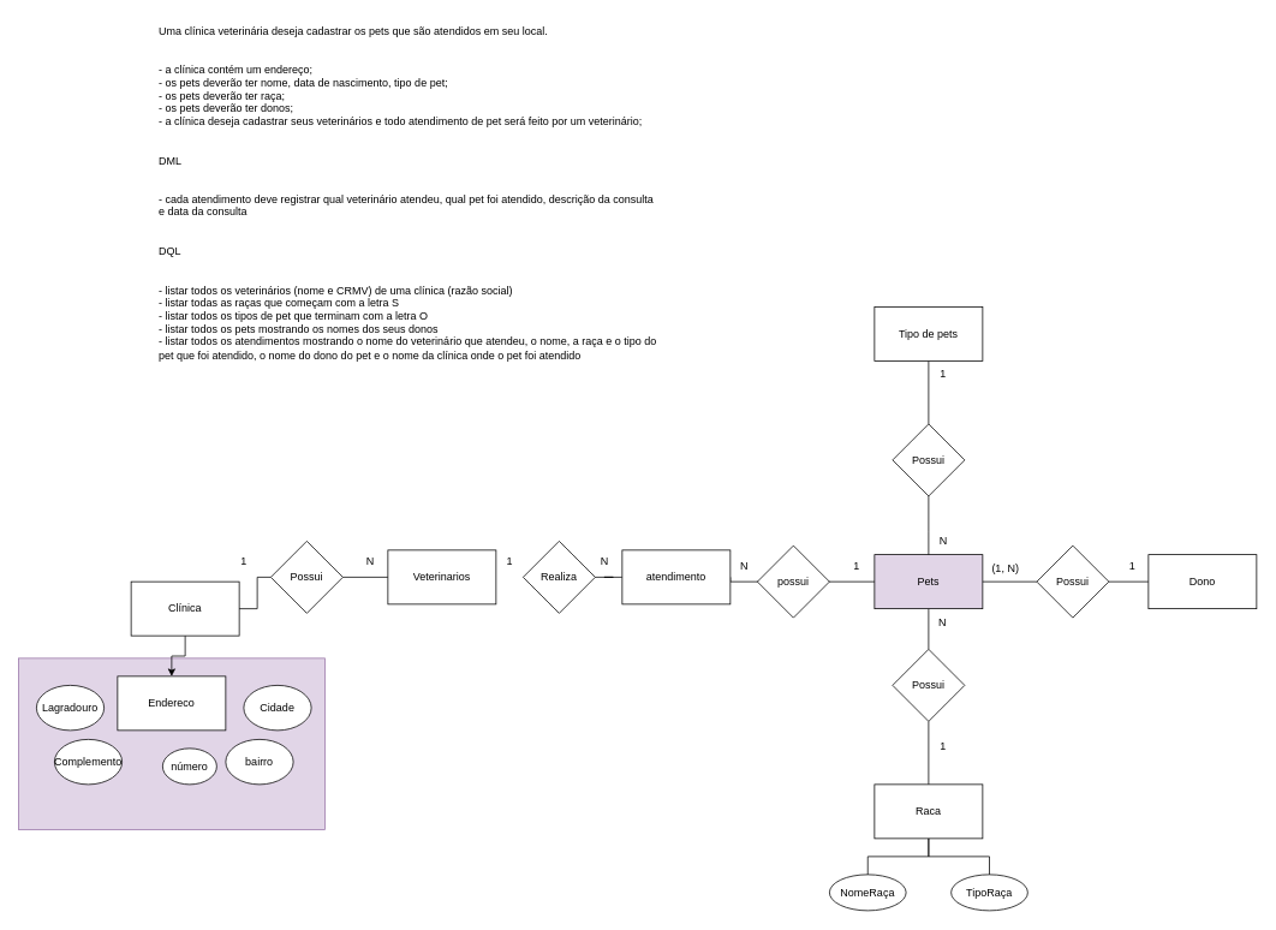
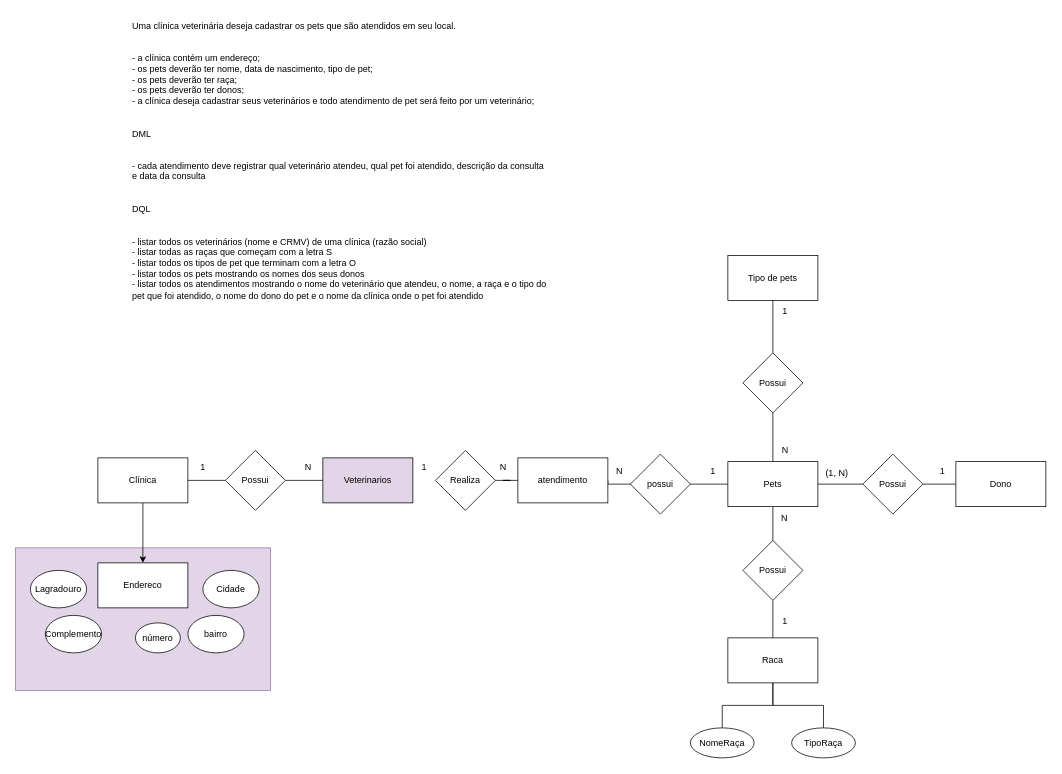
- <mxCell id="19" value="Veterinarios" style="whiteSpace=wrap;html=1;rounded=0;" parent="1" vertex="1"><mxGeometry x="430" y="610" width="120" height="60" as="geometry" /></mxCell>
+ <mxCell id="19" value="Veterinarios" style="whiteSpace=wrap;html=1;rounded=0;fillColor=#e1d5e7;" parent="1" vertex="1"><mxGeometry x="430" y="610" width="120" height="60" as="geometry" /></mxCell>
- <mxCell id="9" value="Pets" style="rounded=0;whiteSpace=wrap;html=1;fillColor=#e1d5e7;" parent="1" vertex="1"><mxGeometry x="970" y="615" width="120" height="60" as="geometry" /></mxCell>
+ <mxCell id="9" value="Pets" style="rounded=0;whiteSpace=wrap;html=1;" parent="1" vertex="1"><mxGeometry x="970" y="615" width="120" height="60" as="geometry" /></mxCell>
- <mxCell id="6" value="Clínica" style="rounded=0;whiteSpace=wrap;html=1;" parent="1" vertex="1"><mxGeometry x="145" y="645" width="120" height="60" as="geometry" /></mxCell>
+ <mxCell id="6" value="Clínica" style="rounded=0;whiteSpace=wrap;html=1;" parent="1" vertex="1"><mxGeometry x="130" y="610" width="120" height="60" as="geometry" /></mxCell>
- <mxCell id="15" value="Raca" style="whiteSpace=wrap;html=1;rounded=0;" parent="1" vertex="1"><mxGeometry x="970" y="870" width="120" height="60" as="geometry" /></mxCell>
+ <mxCell id="15" value="Raca" style="whiteSpace=wrap;html=1;rounded=0;" parent="1" vertex="1"><mxGeometry x="970" y="850" width="120" height="60" as="geometry" /></mxCell>
